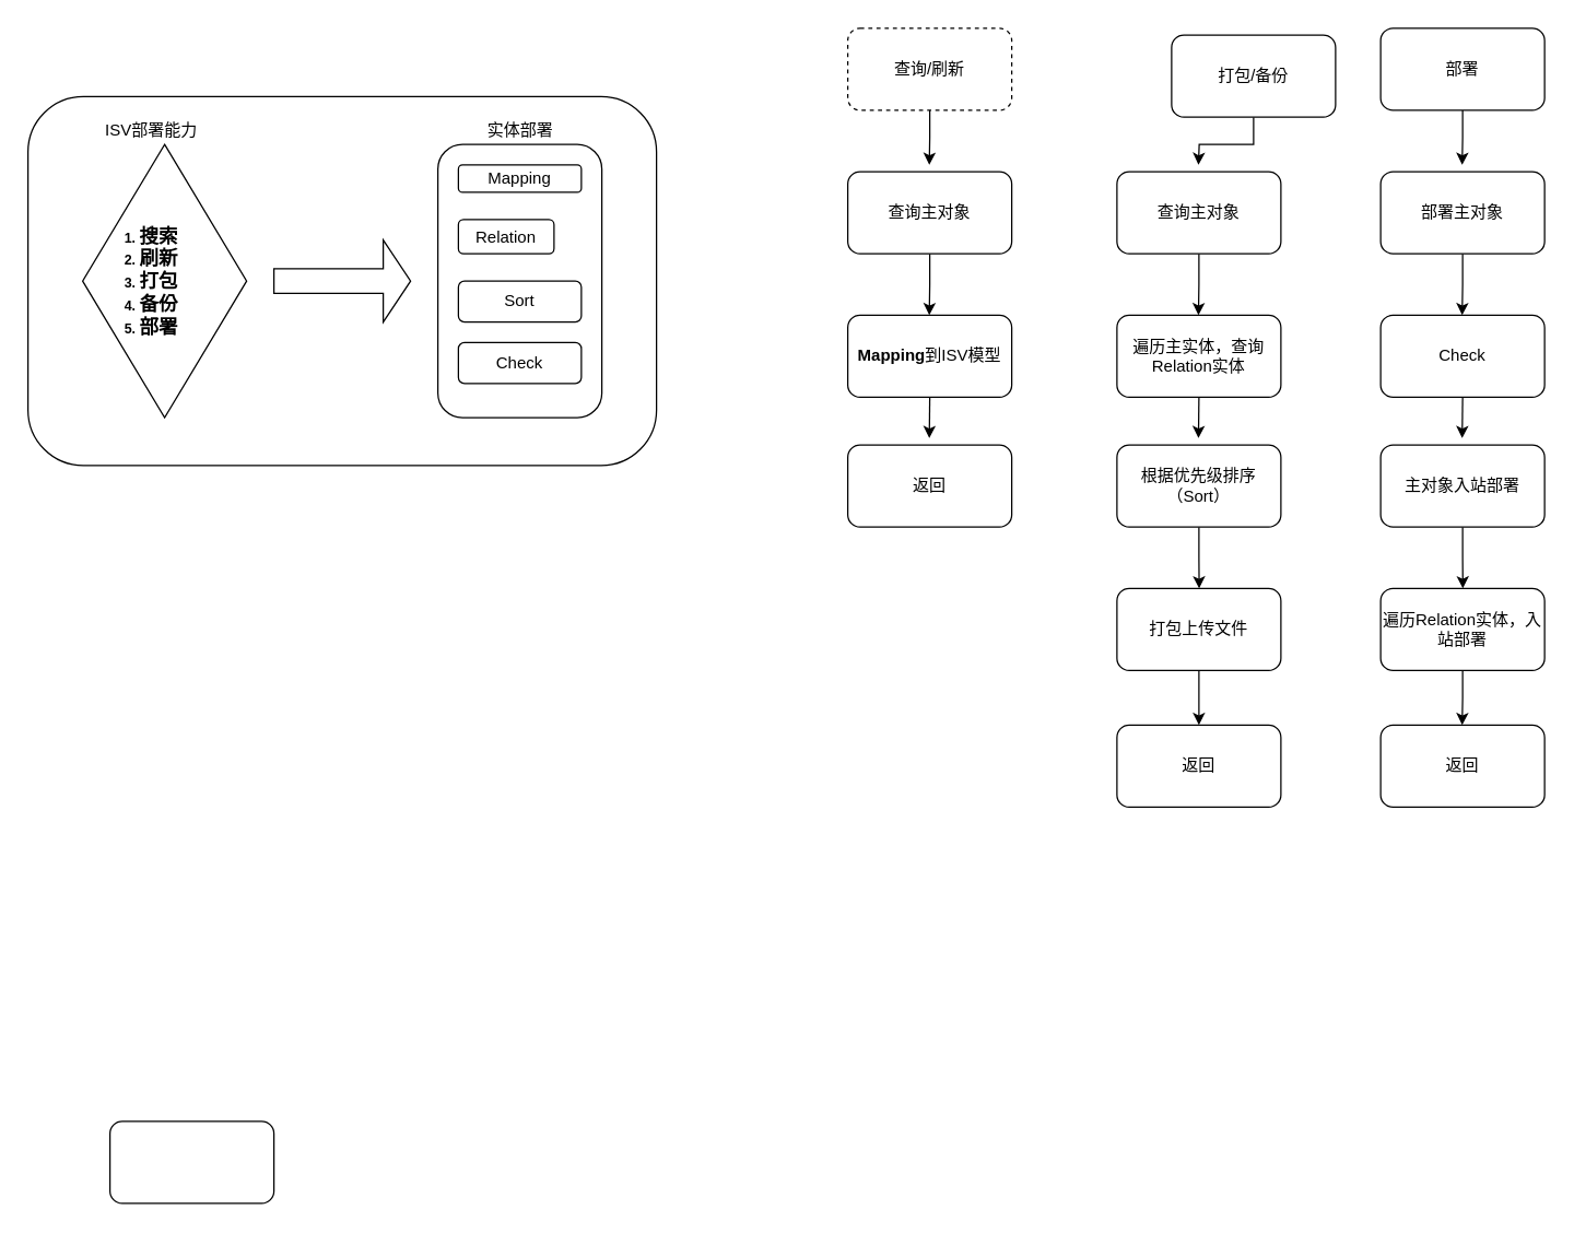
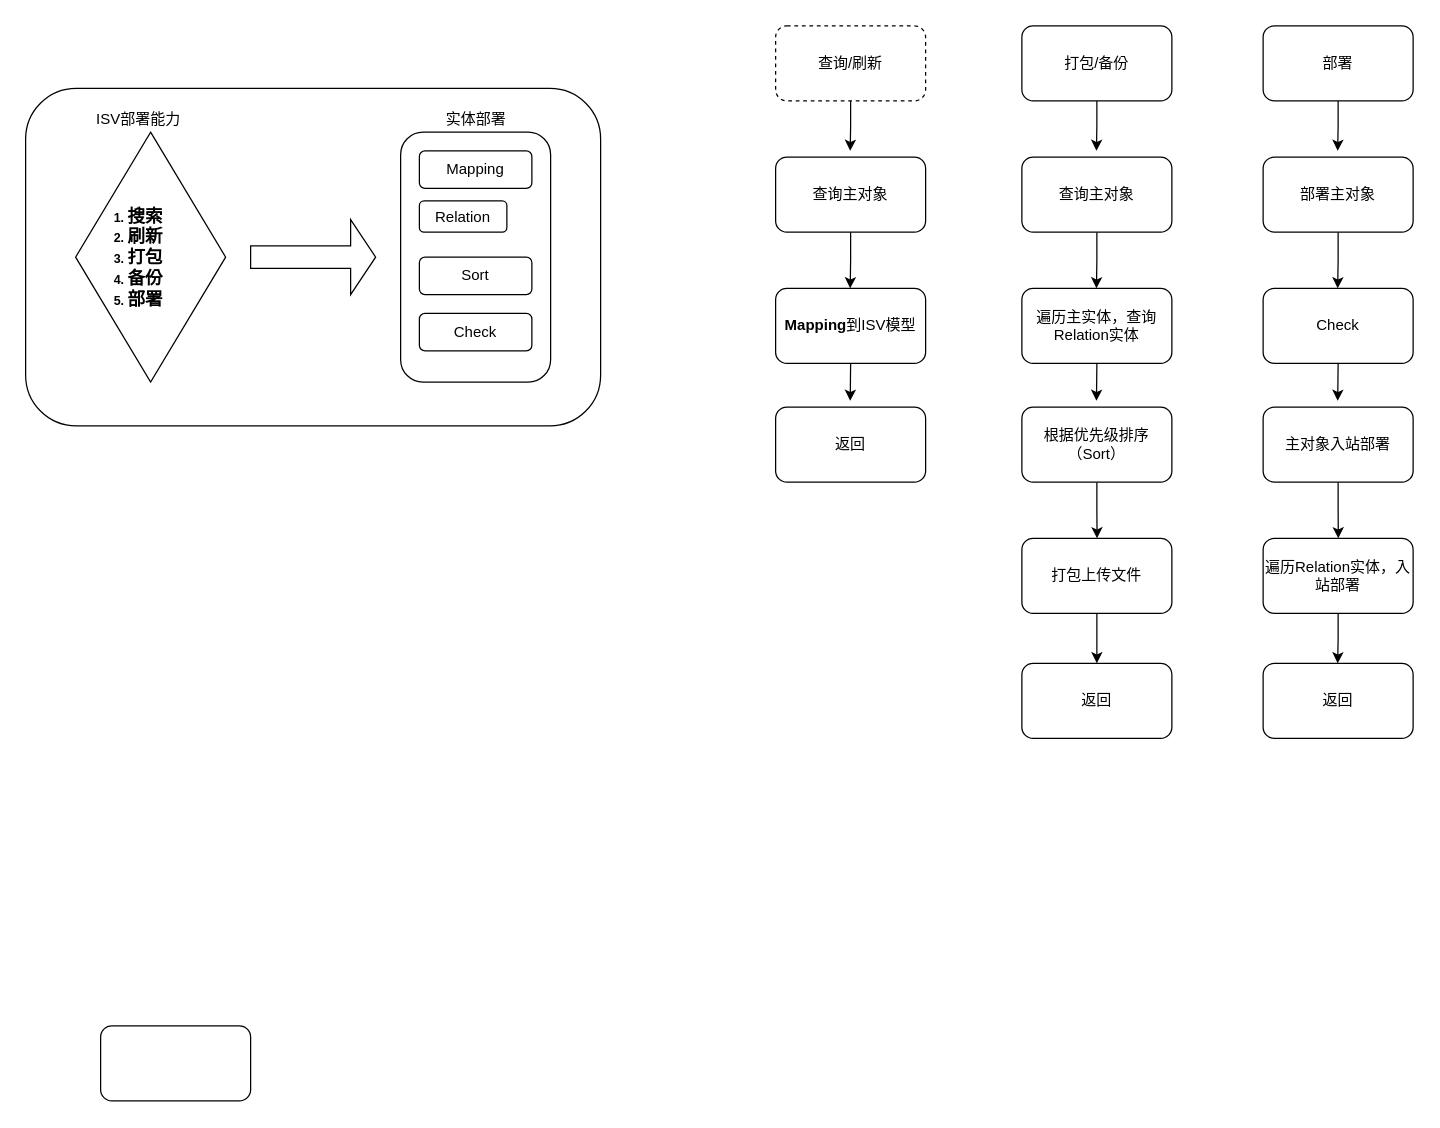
- <mxCell id="20" value="打包/备份" style="rounded=1;whiteSpace=wrap;html=1;" parent="1" vertex="1"><mxGeometry x="857" y="25" width="120" height="60" as="geometry" /></mxCell>
+ <mxCell id="20" value="打包/备份" style="rounded=1;whiteSpace=wrap;html=1;" parent="1" vertex="1"><mxGeometry x="817" y="20" width="120" height="60" as="geometry" /></mxCell>
- <mxCell id="8" value="Mapping" style="rounded=1;whiteSpace=wrap;html=1;" parent="1" vertex="1"><mxGeometry x="335" y="120" width="90" height="20" as="geometry" /></mxCell>
+ <mxCell id="8" value="Mapping" style="rounded=1;whiteSpace=wrap;html=1;" parent="1" vertex="1"><mxGeometry x="335" y="120" width="90" height="30" as="geometry" /></mxCell>
